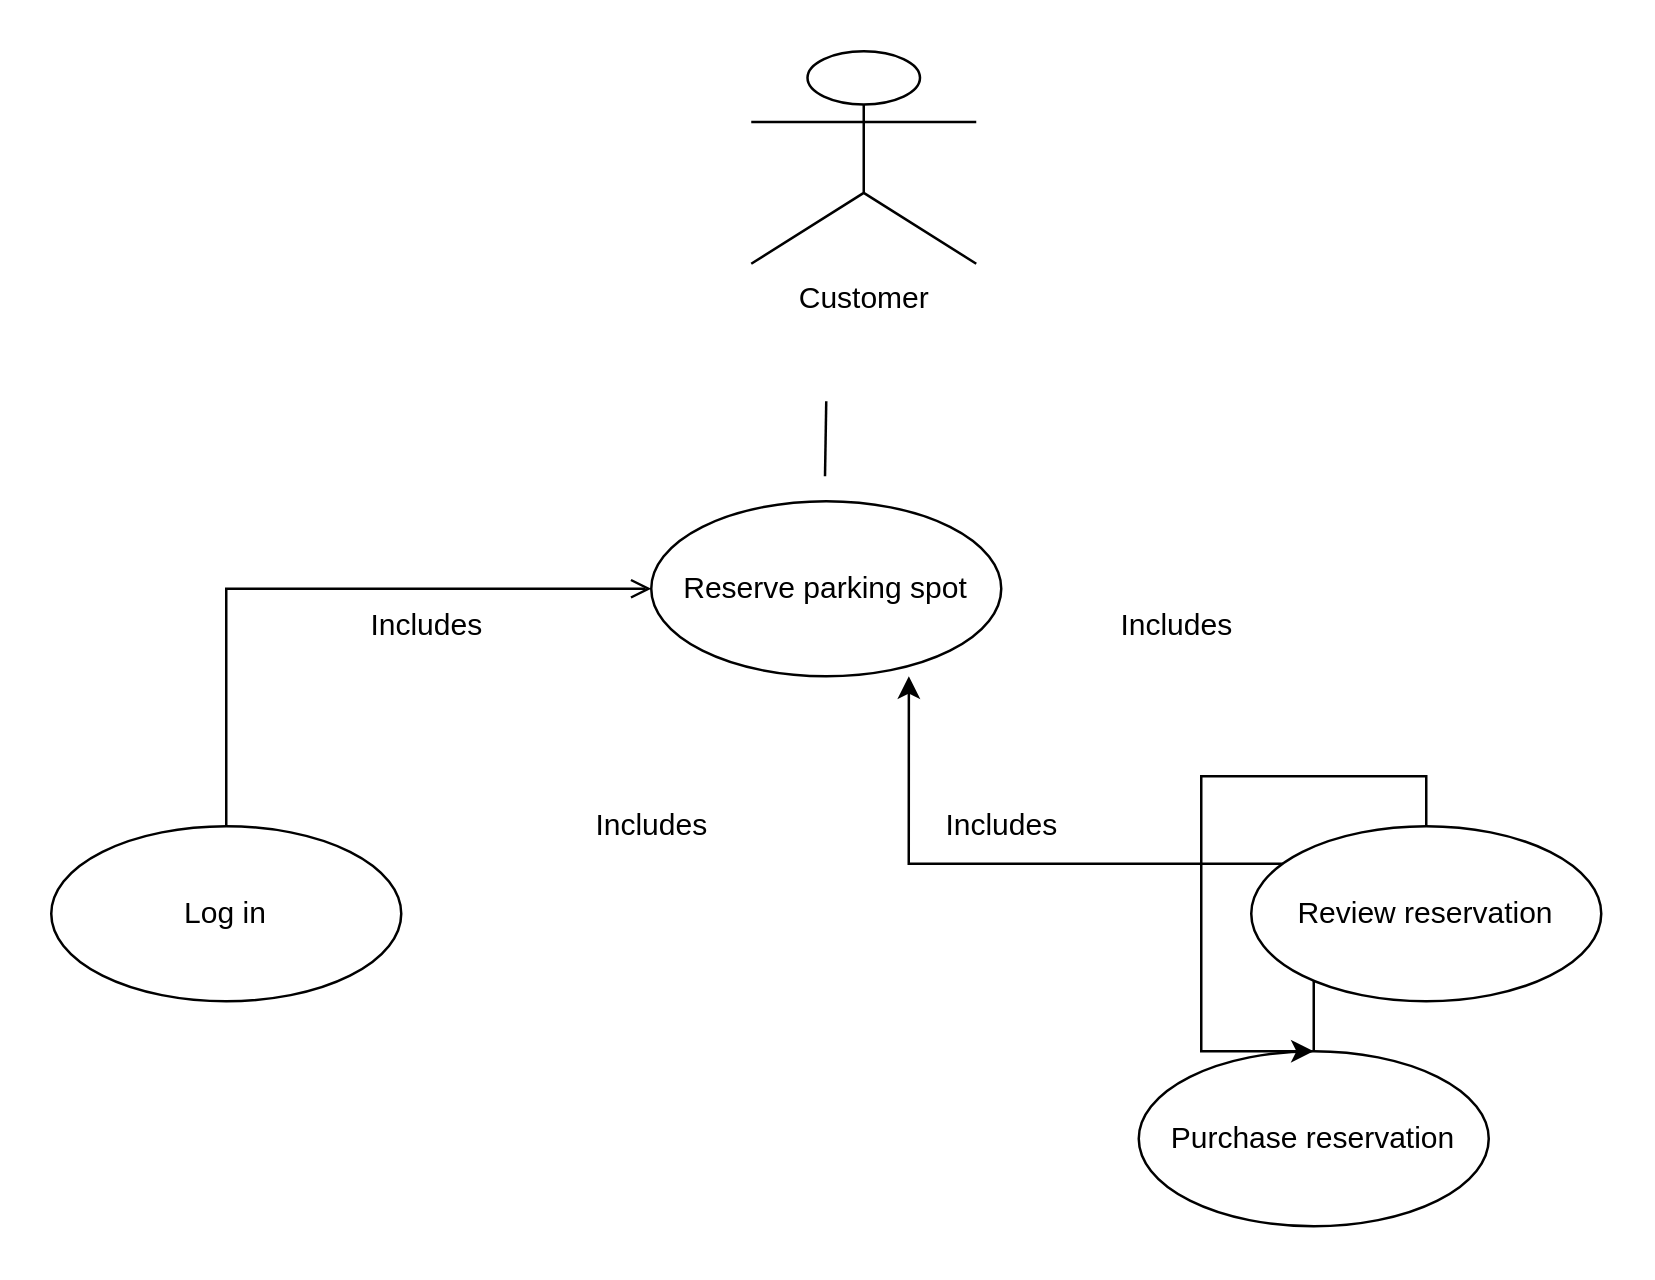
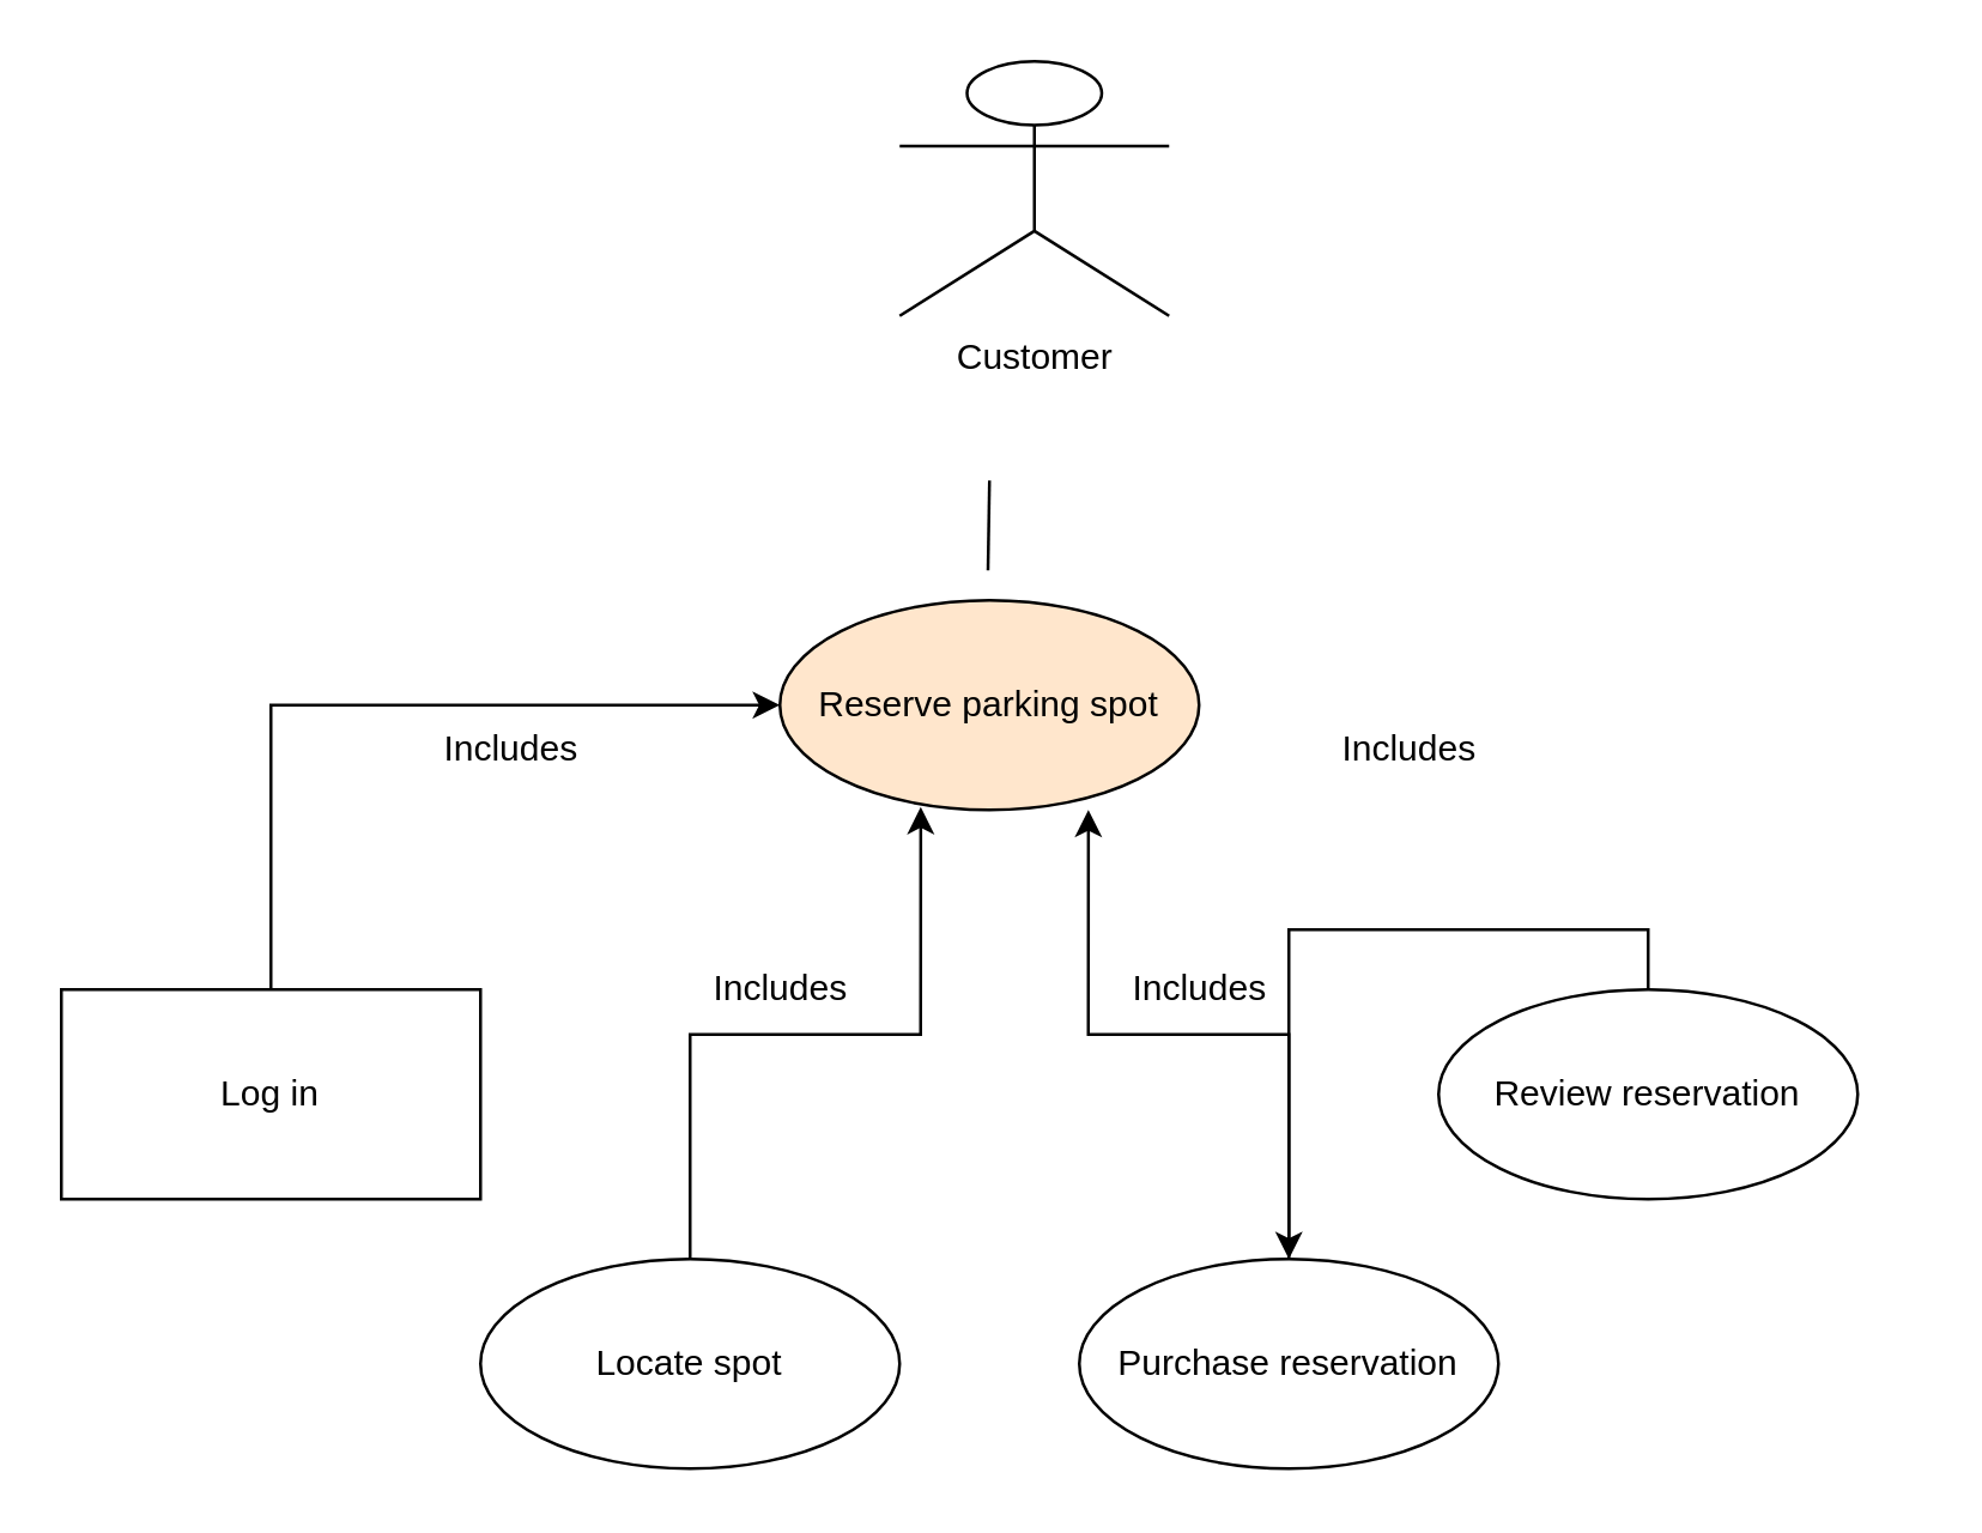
- <mxCell id="14" style="edgeStyle=orthogonalEdgeStyle;rounded=0;orthogonalLoop=1;jettySize=auto;html=1;exitX=0.5;exitY=0;exitDx=0;exitDy=0;entryX=0;entryY=0.5;entryDx=0;entryDy=0;endArrow=open;" edge="1" parent="1" source="15" target="3"><mxGeometry relative="1" as="geometry" /></mxCell>
+ <mxCell id="14" style="edgeStyle=orthogonalEdgeStyle;rounded=0;orthogonalLoop=1;jettySize=auto;html=1;exitX=0.5;exitY=0;exitDx=0;exitDy=0;entryX=0;entryY=0.5;entryDx=0;entryDy=0;" edge="1" parent="1" source="15" target="3"><mxGeometry relative="1" as="geometry" /></mxCell>
- <mxCell id="3" value="Reserve parking spot" style="ellipse;whiteSpace=wrap;html=1;" vertex="1" parent="1"><mxGeometry x="260" y="200" width="140" height="70" as="geometry" /></mxCell>
+ <mxCell id="3" value="Reserve parking spot" style="ellipse;whiteSpace=wrap;html=1;fillColor=#ffe6cc;" vertex="1" parent="1"><mxGeometry x="260" y="200" width="140" height="70" as="geometry" /></mxCell>
+ <mxCell id="4" style="edgeStyle=orthogonalEdgeStyle;rounded=0;orthogonalLoop=1;jettySize=auto;html=1;exitX=0.5;exitY=0;exitDx=0;exitDy=0;entryX=0.336;entryY=0.986;entryDx=0;entryDy=0;entryPerimeter=0;" edge="1" parent="1" source="5" target="3"><mxGeometry relative="1" as="geometry" /></mxCell>
- <mxCell id="15" value="Log in" style="ellipse;whiteSpace=wrap;html=1;" vertex="1" parent="1"><mxGeometry x="20" y="330" width="140" height="70" as="geometry" /></mxCell>
+ <mxCell id="15" value="Log in" style="whiteSpace=wrap;html=1;rounded=0;" vertex="1" parent="1"><mxGeometry x="20" y="330" width="140" height="70" as="geometry" /></mxCell>
- <mxCell id="9" value="Review reservation" style="ellipse;whiteSpace=wrap;html=1;" vertex="1" parent="1"><mxGeometry x="500" y="330" width="140" height="70" as="geometry" /></mxCell>
+ <mxCell id="9" value="Review reservation" style="ellipse;whiteSpace=wrap;html=1;" vertex="1" parent="1"><mxGeometry x="480" y="330" width="140" height="70" as="geometry" /></mxCell>
+ <mxCell id="5" value="Locate spot" style="ellipse;whiteSpace=wrap;html=1;" vertex="1" parent="1"><mxGeometry x="160" y="420" width="140" height="70" as="geometry" /></mxCell>
- <mxCell id="7" value="Purchase reservation" style="ellipse;whiteSpace=wrap;html=1;" vertex="1" parent="1"><mxGeometry x="455" y="420" width="140" height="70" as="geometry" /></mxCell>
+ <mxCell id="7" value="Purchase reservation" style="ellipse;whiteSpace=wrap;html=1;" vertex="1" parent="1"><mxGeometry x="360" y="420" width="140" height="70" as="geometry" /></mxCell>
